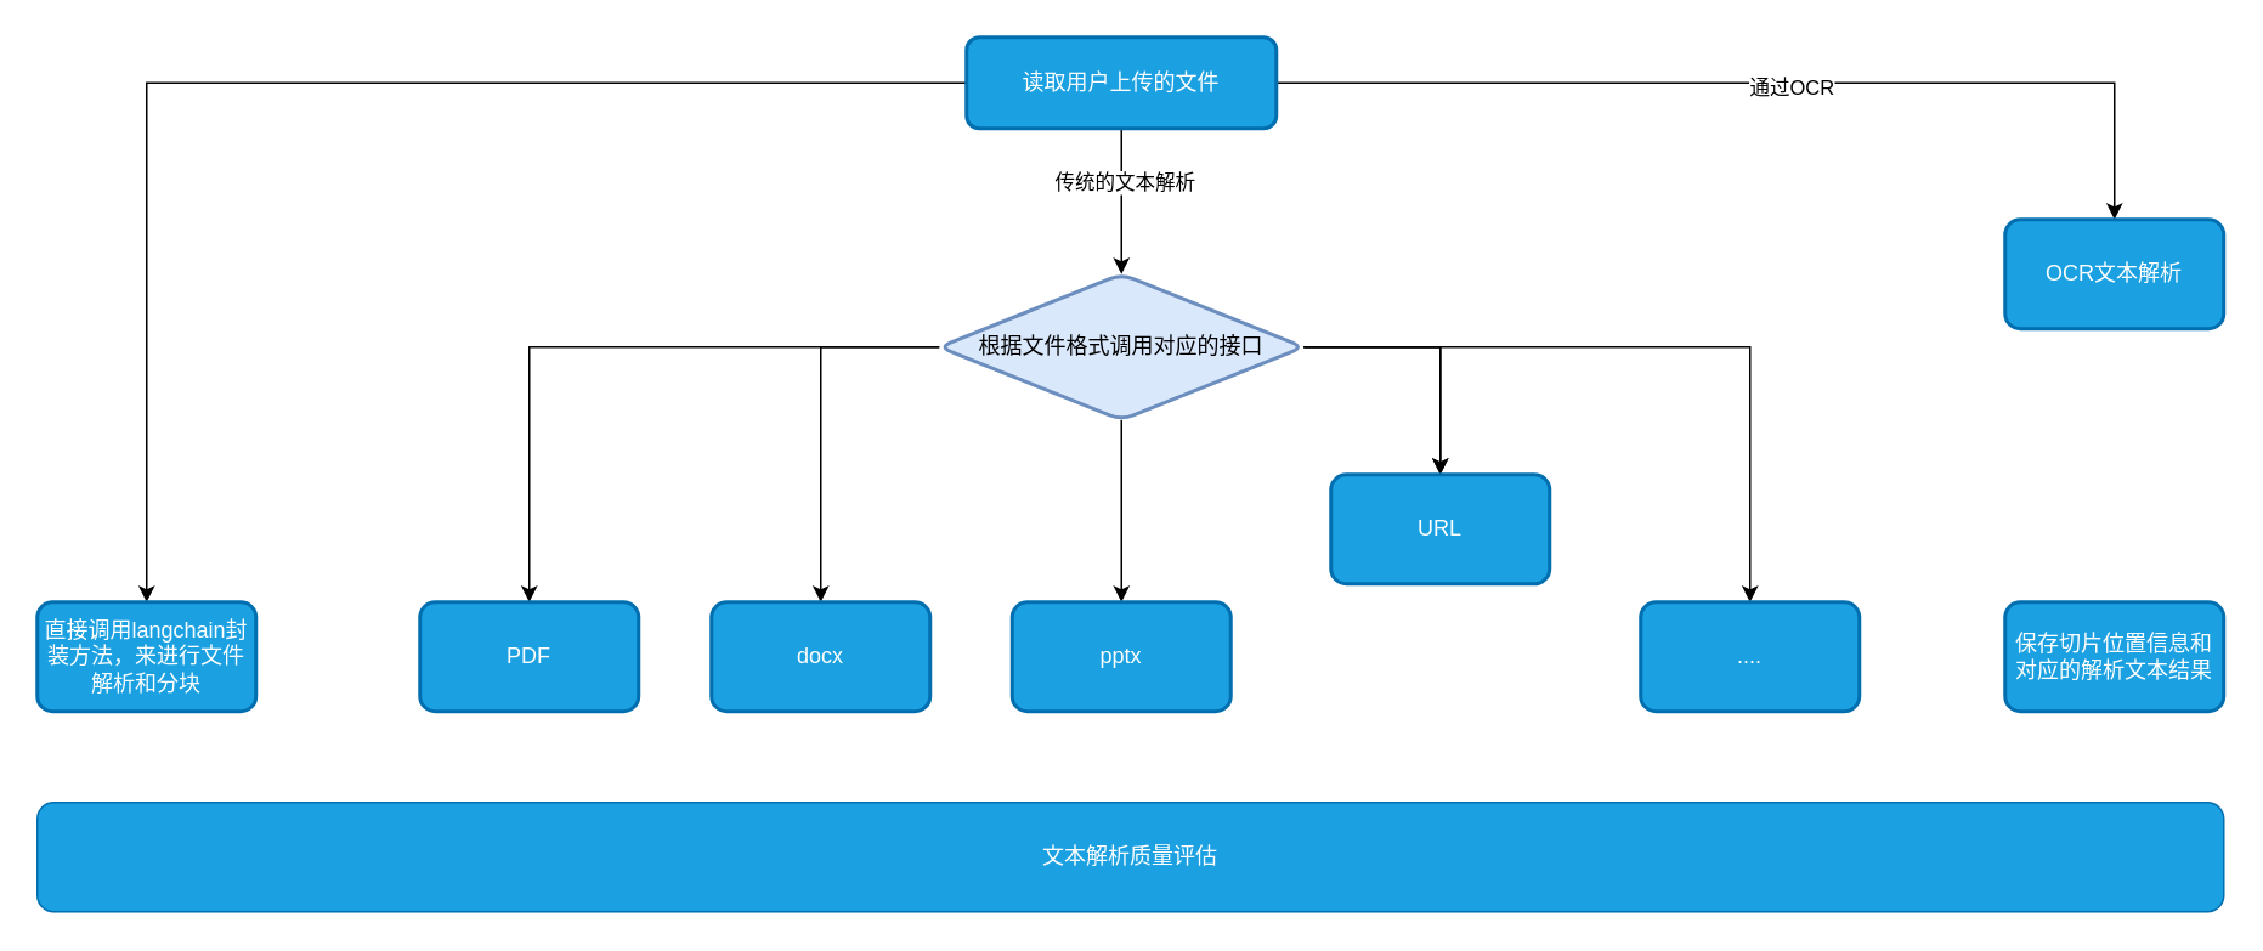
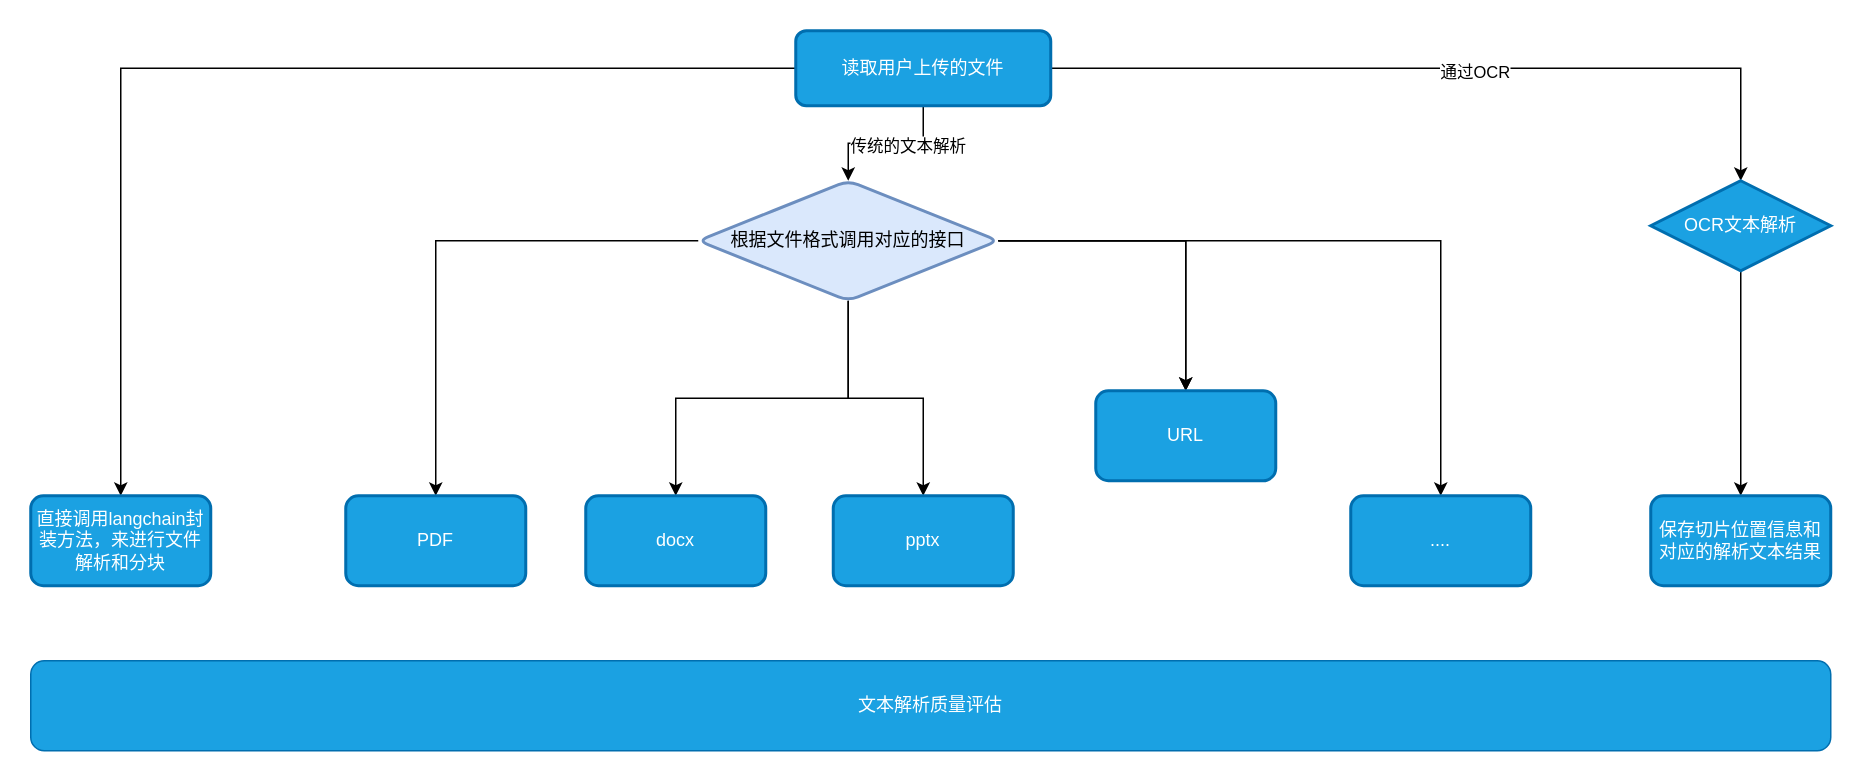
- <mxCell id="21" value="OCR文本解析" style="whiteSpace=wrap;html=1;rounded=1;arcSize=14;strokeWidth=2;fillColor=#1ba1e2;fontColor=#ffffff;strokeColor=#006EAF;" vertex="1" parent="1"><mxGeometry x="1100" y="120" width="120" height="60" as="geometry" /></mxCell>
+ <mxCell id="21" value="OCR文本解析" style="rhombus;whiteSpace=wrap;html=1;arcSize=14;strokeWidth=2;fillColor=#1ba1e2;fontColor=#ffffff;strokeColor=#006EAF;" vertex="1" parent="1"><mxGeometry x="1100" y="120" width="120" height="60" as="geometry" /></mxCell>
- <mxCell id="14" value="根据文件格式调用对应的接口" style="rhombus;whiteSpace=wrap;html=1;rounded=1;arcSize=14;strokeWidth=2;fillColor=#dae8fc;strokeColor=#6c8ebf;" vertex="1" parent="1"><mxGeometry x="515" y="150" width="200" height="80" as="geometry" /></mxCell>
+ <mxCell id="14" value="根据文件格式调用对应的接口" style="rhombus;whiteSpace=wrap;html=1;rounded=1;arcSize=14;strokeWidth=2;fillColor=#dae8fc;strokeColor=#6c8ebf;" vertex="1" parent="1"><mxGeometry x="465" y="120" width="200" height="80" as="geometry" /></mxCell>
+ <mxCell id="20" value="" style="edgeStyle=orthogonalEdgeStyle;rounded=0;orthogonalLoop=1;jettySize=auto;html=1;" edge="1" parent="1" source="21" target="22"><mxGeometry relative="1" as="geometry" /></mxCell>
